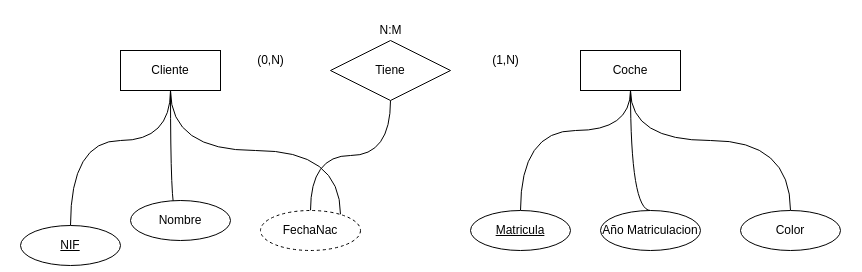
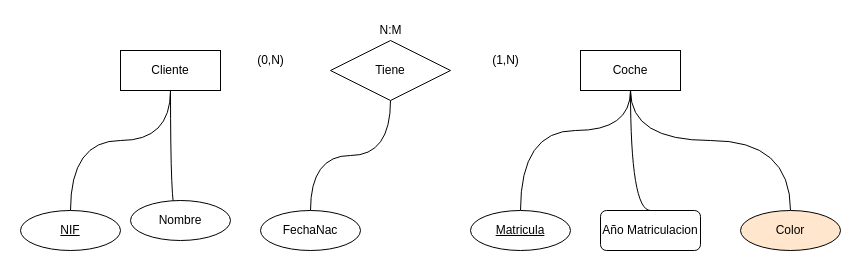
- <mxCell id="10" style="edgeStyle=orthogonalEdgeStyle;curved=1;rounded=0;orthogonalLoop=1;jettySize=auto;html=1;entryX=0.5;entryY=1;entryDx=0;entryDy=0;endArrow=none;endFill=0;" parent="1" source="11" target="3" edge="1"><mxGeometry relative="1" as="geometry"><Array as="points"><mxPoint x="340" y="150" /><mxPoint x="170" y="150" /></Array></mxGeometry></mxCell>
- <mxCell id="11" value="FechaNac" style="ellipse;whiteSpace=wrap;html=1;align=center;dashed=1;" parent="1" vertex="1"><mxGeometry x="260" y="210" width="100" height="40" as="geometry" /></mxCell>
+ <mxCell id="11" value="FechaNac" style="ellipse;whiteSpace=wrap;html=1;align=center;" parent="1" vertex="1"><mxGeometry x="260" y="210" width="100" height="40" as="geometry" /></mxCell>
- <mxCell id="15" value="Año Matriculacion" style="ellipse;whiteSpace=wrap;html=1;align=center;" parent="1" vertex="1"><mxGeometry x="600" y="210" width="100" height="40" as="geometry" /></mxCell>
+ <mxCell id="15" value="Año Matriculacion" style="whiteSpace=wrap;html=1;align=center;rounded=1;" parent="1" vertex="1"><mxGeometry x="600" y="210" width="100" height="40" as="geometry" /></mxCell>
- <mxCell id="17" value="Color" style="ellipse;whiteSpace=wrap;html=1;align=center;" parent="1" vertex="1"><mxGeometry x="740" y="210" width="100" height="40" as="geometry" /></mxCell>
+ <mxCell id="17" value="Color" style="ellipse;whiteSpace=wrap;html=1;align=center;fillColor=#ffe6cc;" parent="1" vertex="1"><mxGeometry x="740" y="210" width="100" height="40" as="geometry" /></mxCell>
- <mxCell id="7" value="NIF" style="ellipse;whiteSpace=wrap;html=1;align=center;fontStyle=4;" parent="1" vertex="1"><mxGeometry x="20" y="225" width="100" height="40" as="geometry" /></mxCell>
+ <mxCell id="7" value="NIF" style="ellipse;whiteSpace=wrap;html=1;align=center;fontStyle=4;" parent="1" vertex="1"><mxGeometry y="210" width="100" height="40" as="geometry" x="20" /></mxCell>
